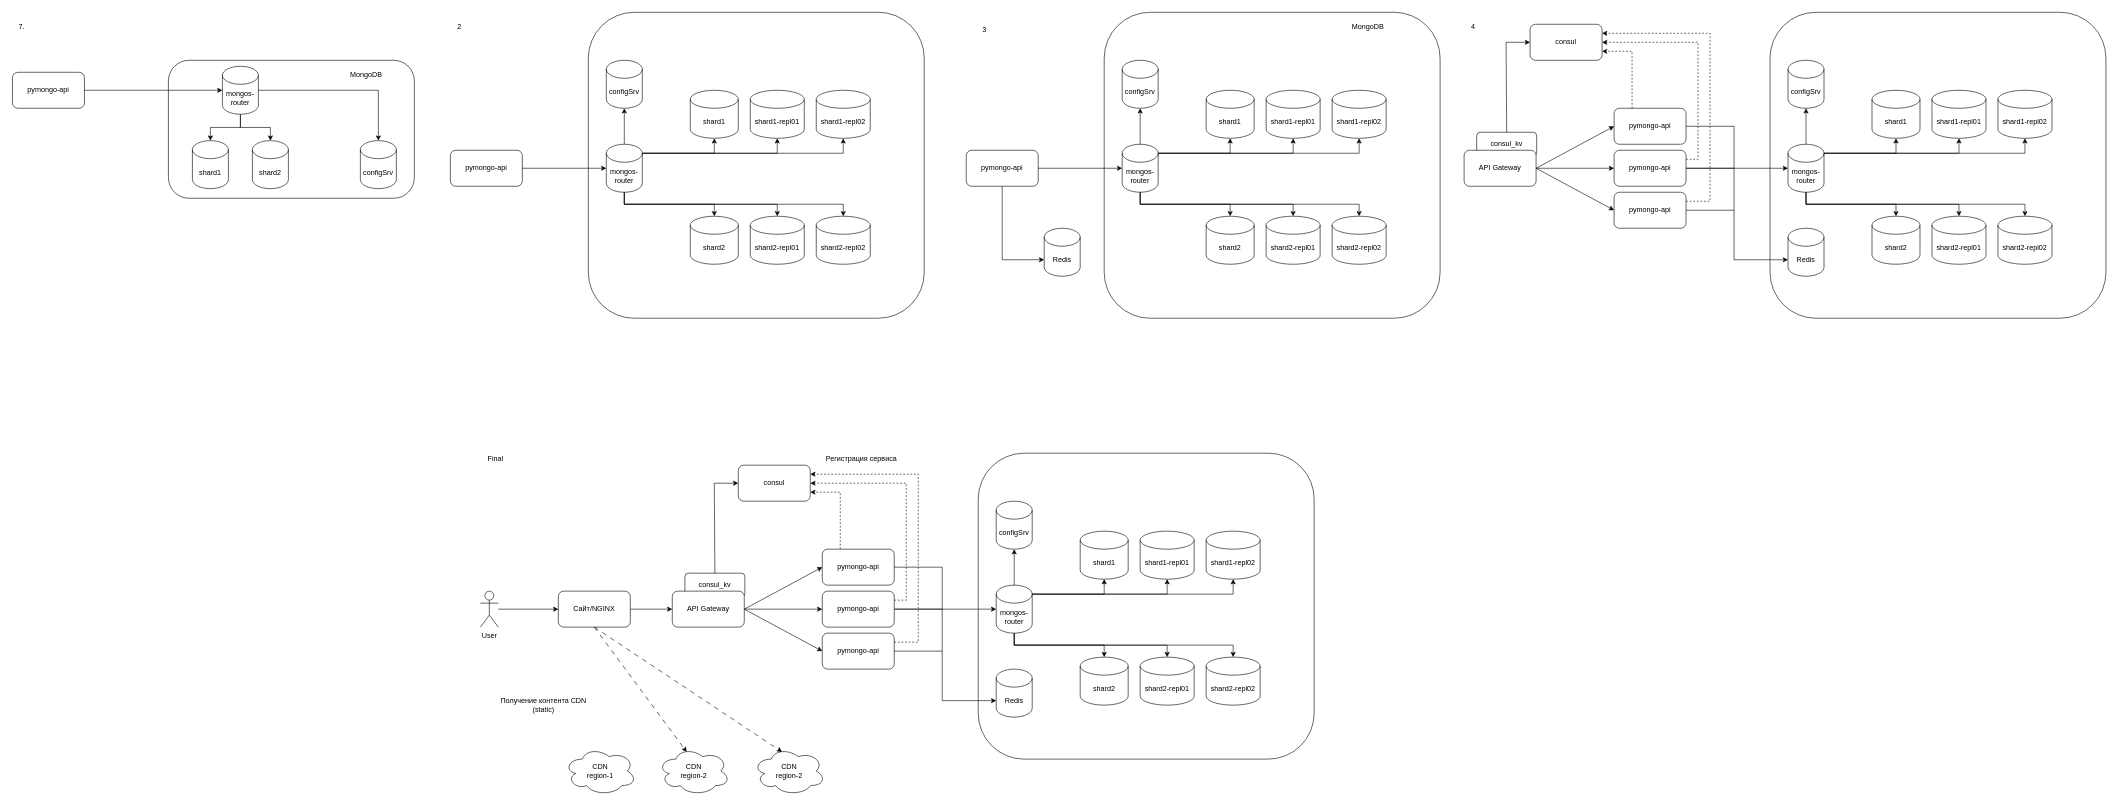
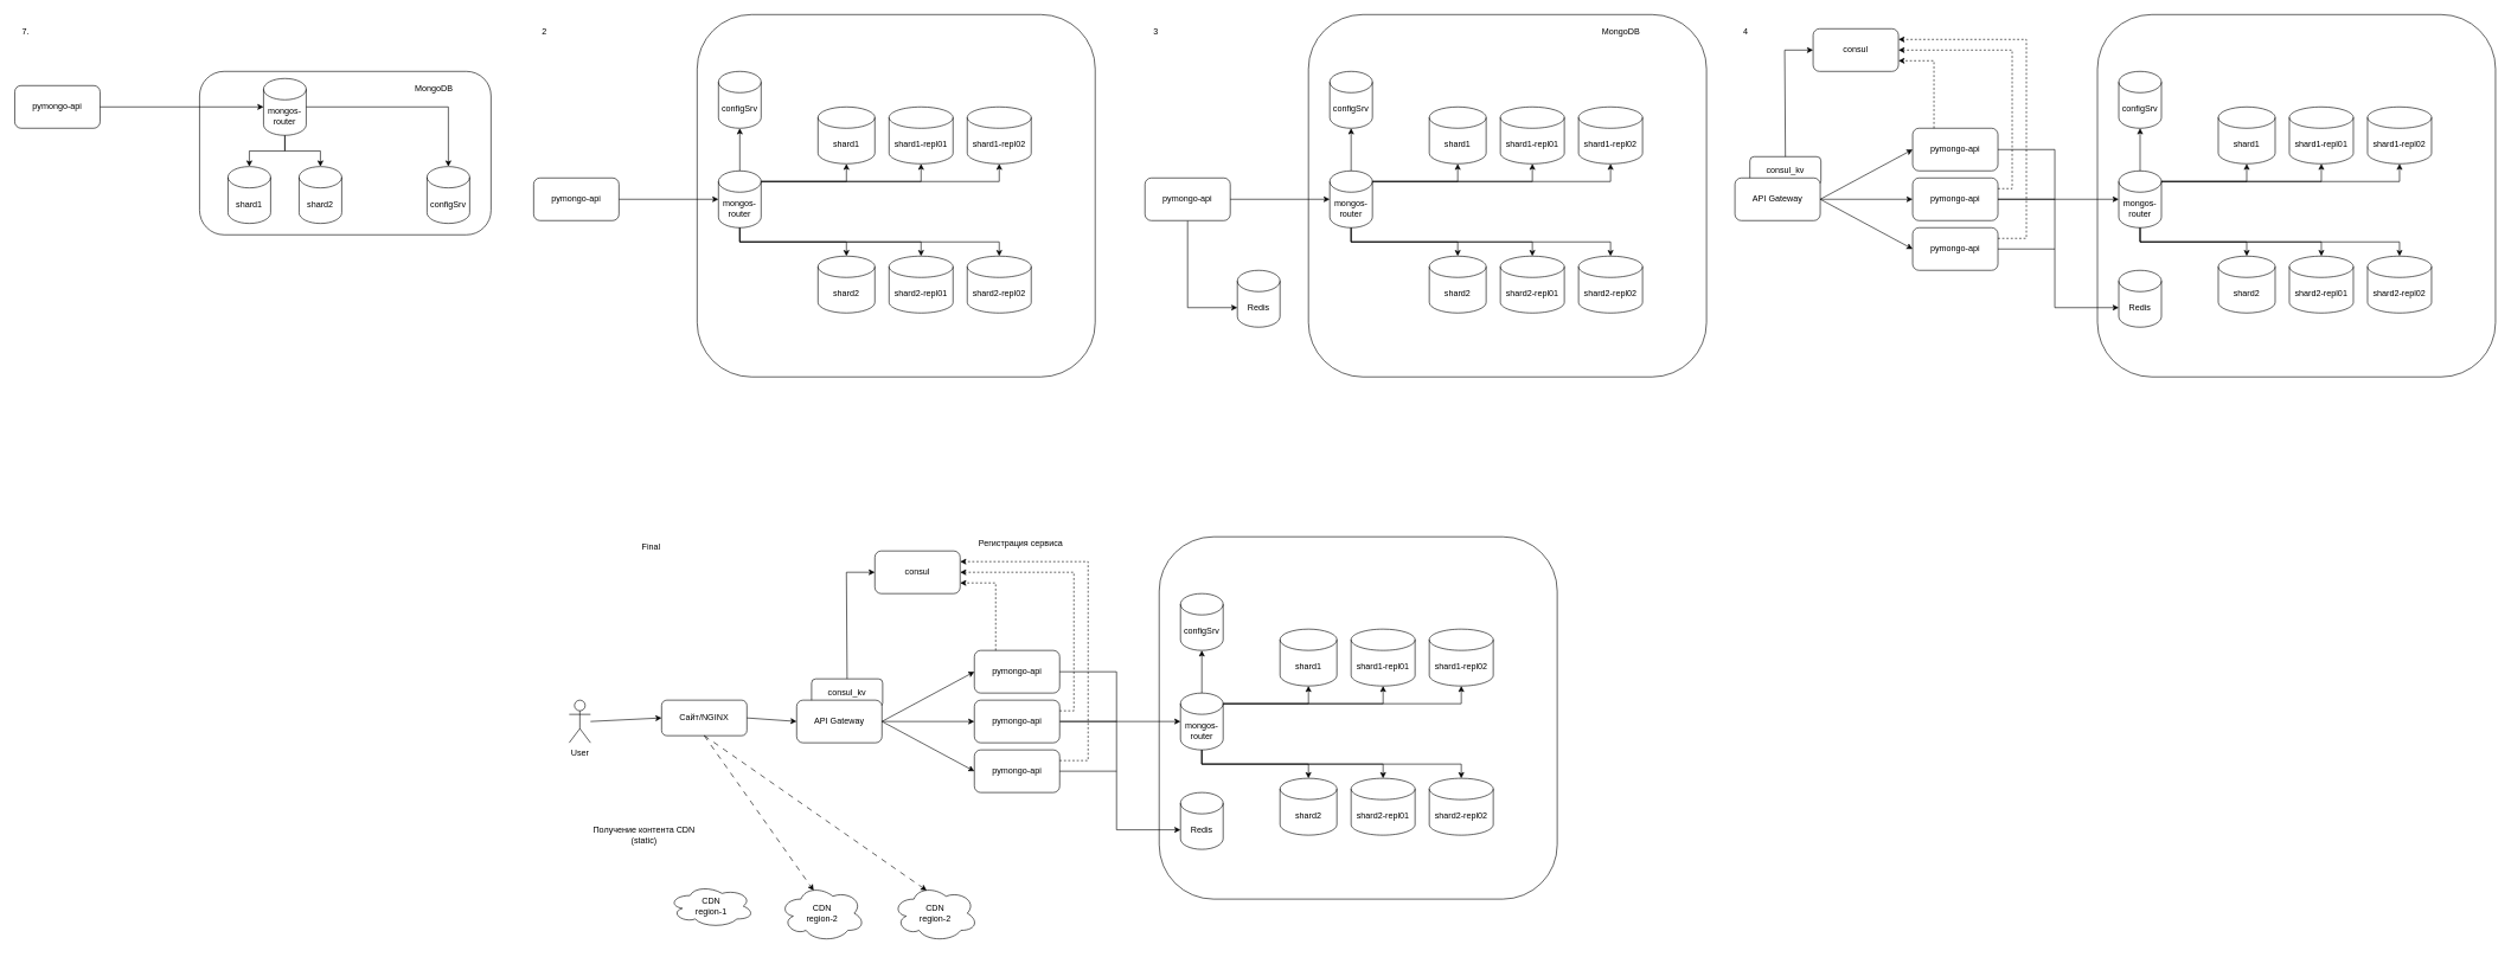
- <mxCell id="25" value="3" style="text;html=1;align=center;verticalAlign=middle;resizable=0;points=[];autosize=1;strokeColor=none;fillColor=none;" vertex="1" parent="2"><mxGeometry x="15" y="5" width="30" height="30" as="geometry" /></mxCell>
+ <mxCell id="25" value="3" style="text;html=1;align=center;verticalAlign=middle;resizable=0;points=[];autosize=1;strokeColor=none;fillColor=none;" vertex="1" parent="2"><mxGeometry width="30" height="30" as="geometry" /></mxCell>
- <mxCell id="146" value="Final" style="text;html=1;align=center;verticalAlign=middle;resizable=0;points=[];autosize=1;strokeColor=none;fillColor=none;" vertex="1" parent="98"><mxGeometry width="50" height="30" as="geometry" /></mxCell>
+ <mxCell id="146" value="Final" style="text;html=1;align=center;verticalAlign=middle;resizable=0;points=[];autosize=1;strokeColor=none;fillColor=none;" vertex="1" parent="98"><mxGeometry x="90" y="5" width="50" height="30" as="geometry" /></mxCell>
- <mxCell id="135" value="Сайт/NGINX" style="rounded=1;whiteSpace=wrap;html=1;" vertex="1" parent="98"><mxGeometry x="130" y="235" width="120" height="60" as="geometry" /></mxCell>
+ <mxCell id="135" value="Сайт/NGINX" style="rounded=1;whiteSpace=wrap;html=1;" vertex="1" parent="98"><mxGeometry x="130" y="235" width="120" height="50" as="geometry" /></mxCell>
- <mxCell id="137" value="CDN&lt;div&gt;region-1&lt;/div&gt;" style="ellipse;shape=cloud;whiteSpace=wrap;html=1;" vertex="1" parent="98"><mxGeometry x="140" y="495" width="120" height="80" as="geometry" /></mxCell>
+ <mxCell id="137" value="CDN&lt;div&gt;region-1&lt;/div&gt;" style="ellipse;shape=cloud;whiteSpace=wrap;html=1;" vertex="1" parent="98"><mxGeometry x="140" y="495" width="120" height="60" as="geometry" /></mxCell>
